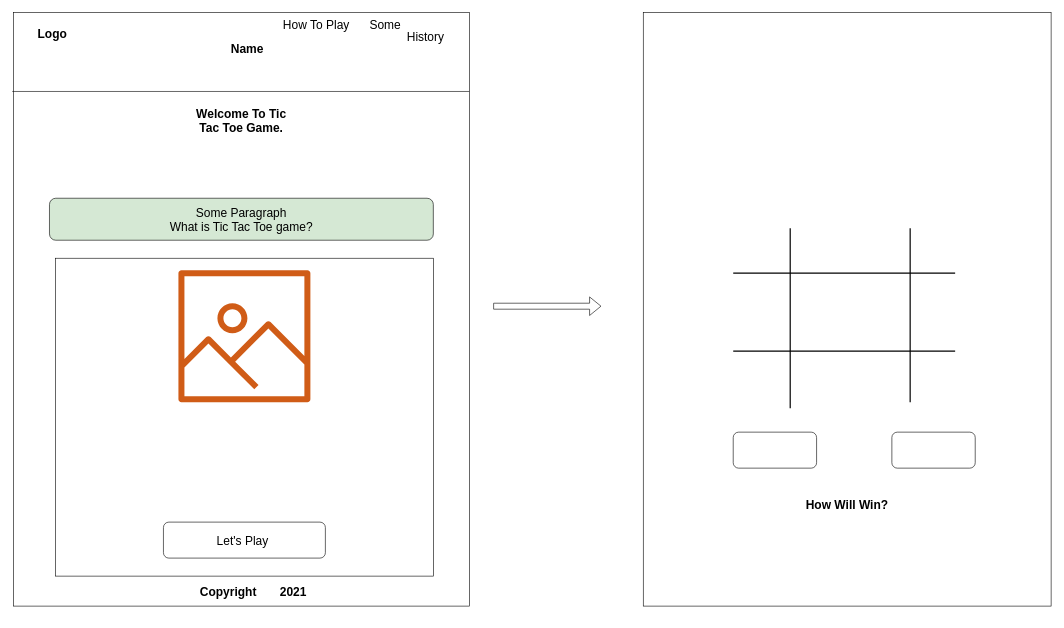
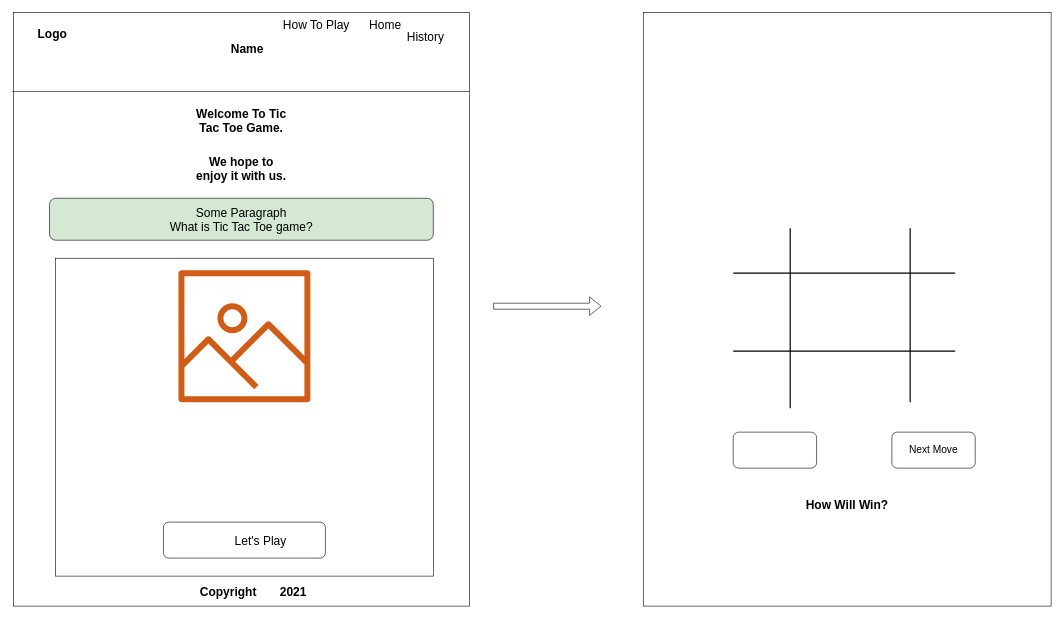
- <mxCell id="4" value="Some" style="text;html=1;strokeColor=none;fillColor=none;align=center;verticalAlign=middle;whiteSpace=wrap;rounded=0;fontSize=20;" parent="1" vertex="1"><mxGeometry x="622" y="30" width="40" height="20" as="geometry" /></mxCell>
+ <mxCell id="4" value="Home" style="text;html=1;strokeColor=none;fillColor=none;align=center;verticalAlign=middle;whiteSpace=wrap;rounded=0;fontSize=20;" parent="1" vertex="1"><mxGeometry x="622" y="30" width="40" height="20" as="geometry" /></mxCell>
+ <mxCell id="9" value="We hope to enjoy it with us." style="text;html=1;strokeColor=none;fillColor=none;align=center;verticalAlign=middle;whiteSpace=wrap;rounded=0;fontSize=20;fontStyle=1" parent="1" vertex="1"><mxGeometry x="322" y="240" width="160" height="80" as="geometry" /></mxCell>
+ <mxCell id="31" value="Next Move" style="text;html=1;strokeColor=none;fillColor=none;align=center;verticalAlign=middle;whiteSpace=wrap;rounded=0;fontSize=17;" vertex="1" parent="1"><mxGeometry x="1514" y="740" width="84" height="20" as="geometry" /></mxCell>
- <mxCell id="15" value="Let's Play&amp;nbsp;" style="text;html=1;strokeColor=none;fillColor=none;align=center;verticalAlign=middle;whiteSpace=wrap;rounded=0;fontSize=20;" parent="1" vertex="1"><mxGeometry x="357" y="890" width="100" height="20" as="geometry" /></mxCell>
+ <mxCell id="15" value="Let's Play&amp;nbsp;" style="text;html=1;strokeColor=none;fillColor=none;align=center;verticalAlign=middle;whiteSpace=wrap;rounded=0;fontSize=20;" parent="1" vertex="1"><mxGeometry x="387" y="890" width="100" height="20" as="geometry" /></mxCell>
